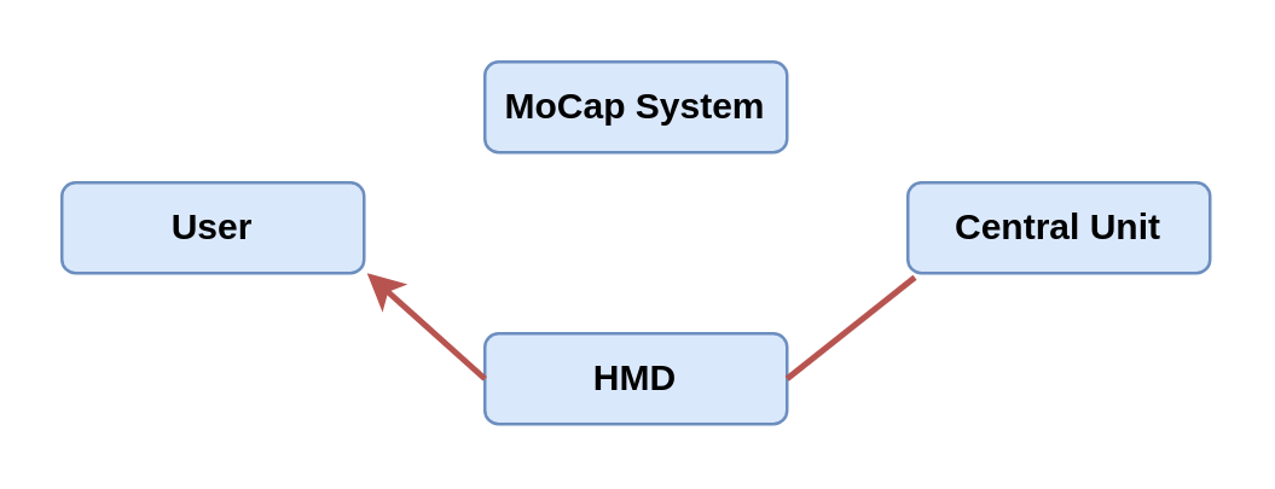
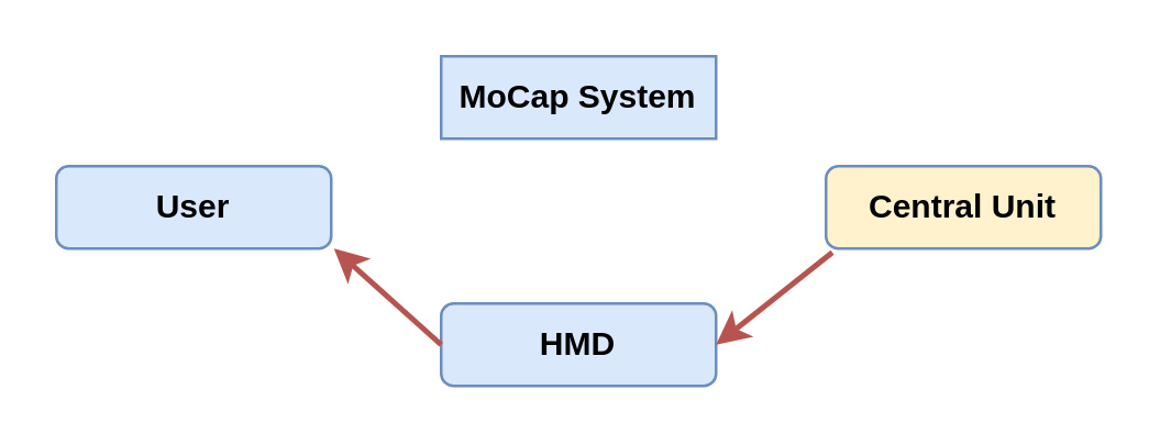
- <mxCell id="2" value="MoCap System" style="rounded=1;whiteSpace=wrap;html=1;fillColor=#dae8fc;strokeColor=#6c8ebf;fontStyle=1" vertex="1" parent="1"><mxGeometry x="160" y="20" width="100" height="30" as="geometry" /></mxCell>
+ <mxCell id="2" value="MoCap System" style="whiteSpace=wrap;html=1;fillColor=#dae8fc;strokeColor=#6c8ebf;fontStyle=1;rounded=0;" vertex="1" parent="1"><mxGeometry x="160" y="20" width="100" height="30" as="geometry" /></mxCell>
- <mxCell id="5" value="Central Unit" style="rounded=1;whiteSpace=wrap;html=1;fillColor=#dae8fc;strokeColor=#6c8ebf;fontStyle=1" vertex="1" parent="1"><mxGeometry x="300" y="60" width="100" height="30" as="geometry" /></mxCell>
+ <mxCell id="5" value="Central Unit" style="rounded=1;whiteSpace=wrap;html=1;fillColor=#fff2cc;strokeColor=#6c8ebf;fontStyle=1;" vertex="1" parent="1"><mxGeometry x="300" y="60" width="100" height="30" as="geometry" /></mxCell>
- <mxCell id="6" value="" style="endArrow=none;html=1;strokeWidth=2;fillColor=#f8cecc;strokeColor=#b85450;exitX=0.023;exitY=1.047;exitDx=0;exitDy=0;exitPerimeter=0;entryX=1;entryY=0.5;entryDx=0;entryDy=0;" edge="1" parent="1" source="5" target="3"><mxGeometry width="50" height="50" relative="1" as="geometry"><mxPoint x="180" y="135" as="sourcePoint" /><mxPoint x="280" y="120" as="targetPoint" /></mxGeometry></mxCell>
+ <mxCell id="6" value="" style="endArrow=classic;html=1;strokeWidth=2;fillColor=#f8cecc;strokeColor=#b85450;exitX=0.023;exitY=1.047;exitDx=0;exitDy=0;exitPerimeter=0;entryX=1;entryY=0.5;entryDx=0;entryDy=0;" edge="1" parent="1" source="5" target="3"><mxGeometry width="50" height="50" relative="1" as="geometry"><mxPoint x="180" y="135" as="sourcePoint" /><mxPoint x="280" y="120" as="targetPoint" /></mxGeometry></mxCell>
